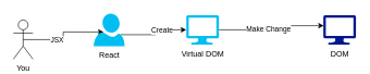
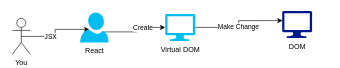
- <mxCell id="8" value="React" style="verticalLabelPosition=bottom;html=1;verticalAlign=top;align=center;strokeColor=none;fillColor=#00BEF2;shape=mxgraph.azure.user;" vertex="1" parent="1"><mxGeometry x="143" y="20" width="47.5" height="50" as="geometry" /></mxCell>
+ <mxCell id="8" value="React" style="verticalLabelPosition=bottom;html=1;verticalAlign=top;align=center;strokeColor=none;fillColor=#00BEF2;shape=mxgraph.azure.user;" vertex="1" parent="1"><mxGeometry x="133" y="20" width="47.5" height="50" as="geometry" /></mxCell>
- <mxCell id="11" value="Virtual DOM" style="verticalLabelPosition=bottom;html=1;verticalAlign=top;align=center;strokeColor=none;fillColor=#00BEF2;shape=mxgraph.azure.computer;pointerEvents=1;" vertex="1" parent="1"><mxGeometry x="285" y="22.5" width="50" height="45" as="geometry" /></mxCell>
+ <mxCell id="11" value="Virtual DOM" style="verticalLabelPosition=bottom;html=1;verticalAlign=top;align=center;strokeColor=none;fillColor=#00BEF2;shape=mxgraph.azure.computer;pointerEvents=1;" vertex="1" parent="1"><mxGeometry x="275" y="22.5" width="50" height="45" as="geometry" /></mxCell>
- <mxCell id="5" value="DOM&lt;br&gt;" style="sketch=0;aspect=fixed;pointerEvents=1;shadow=0;dashed=0;html=1;strokeColor=none;labelPosition=center;verticalLabelPosition=bottom;verticalAlign=top;align=center;fillColor=#00188D;shape=mxgraph.azure.computer" vertex="1" parent="1"><mxGeometry x="495" y="22.5" width="50" height="45" as="geometry" /></mxCell>
+ <mxCell id="5" value="DOM&lt;br&gt;" style="sketch=0;aspect=fixed;pointerEvents=1;shadow=0;dashed=0;html=1;strokeColor=none;labelPosition=center;verticalLabelPosition=bottom;verticalAlign=top;align=center;fillColor=#00188D;shape=mxgraph.azure.computer" vertex="1" parent="1"><mxGeometry x="470" y="17.5" width="50" height="45" as="geometry" /></mxCell>
